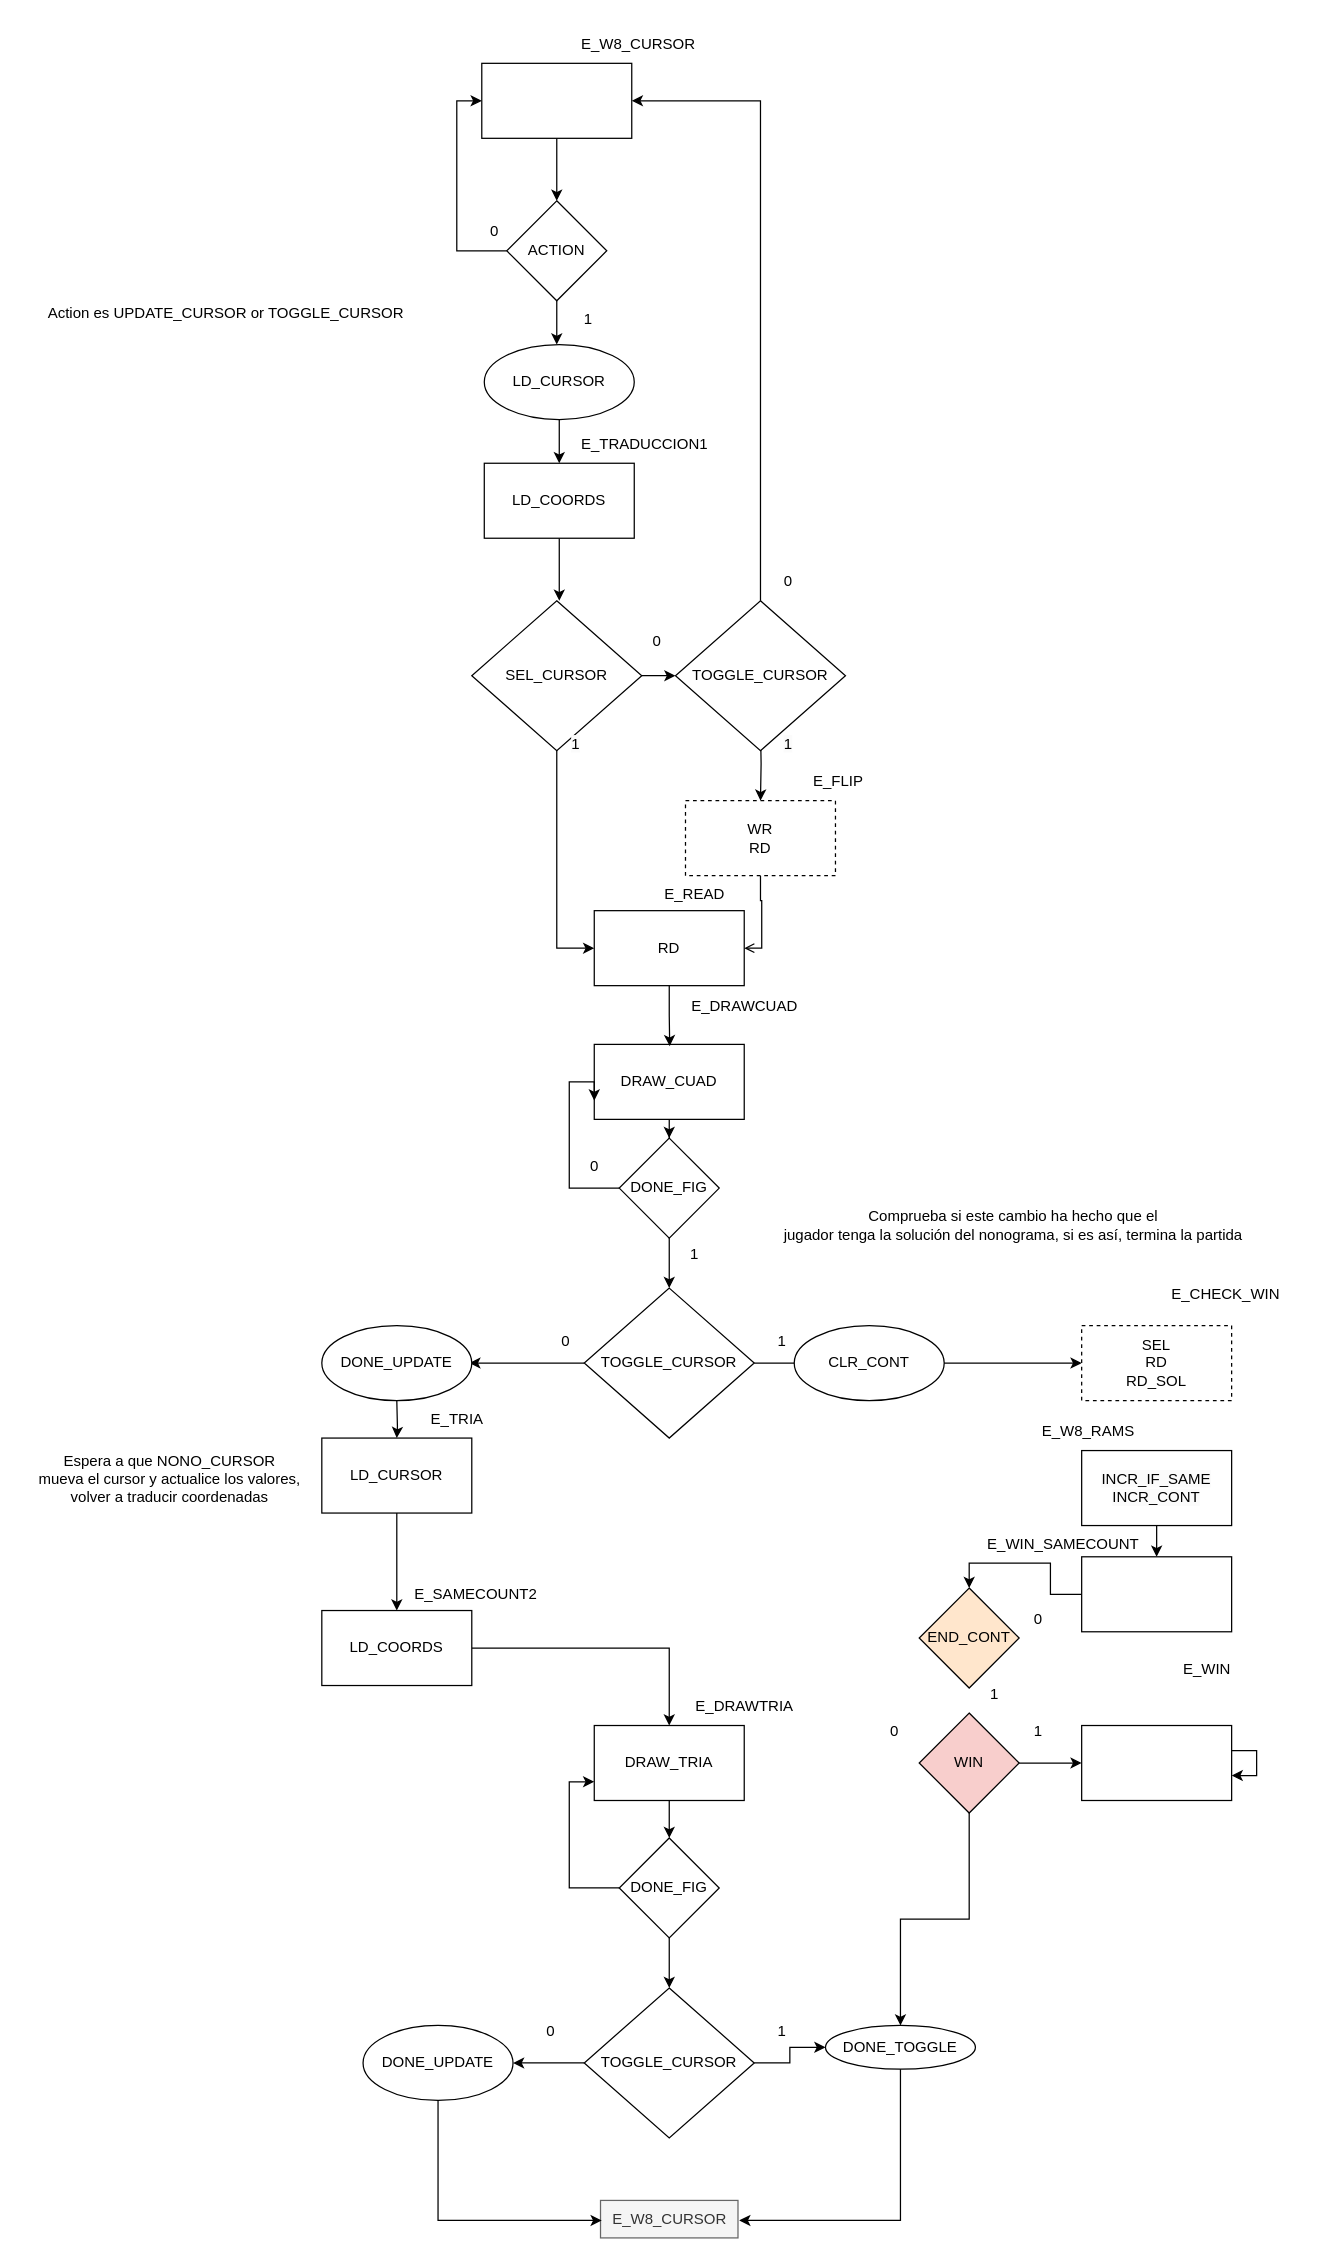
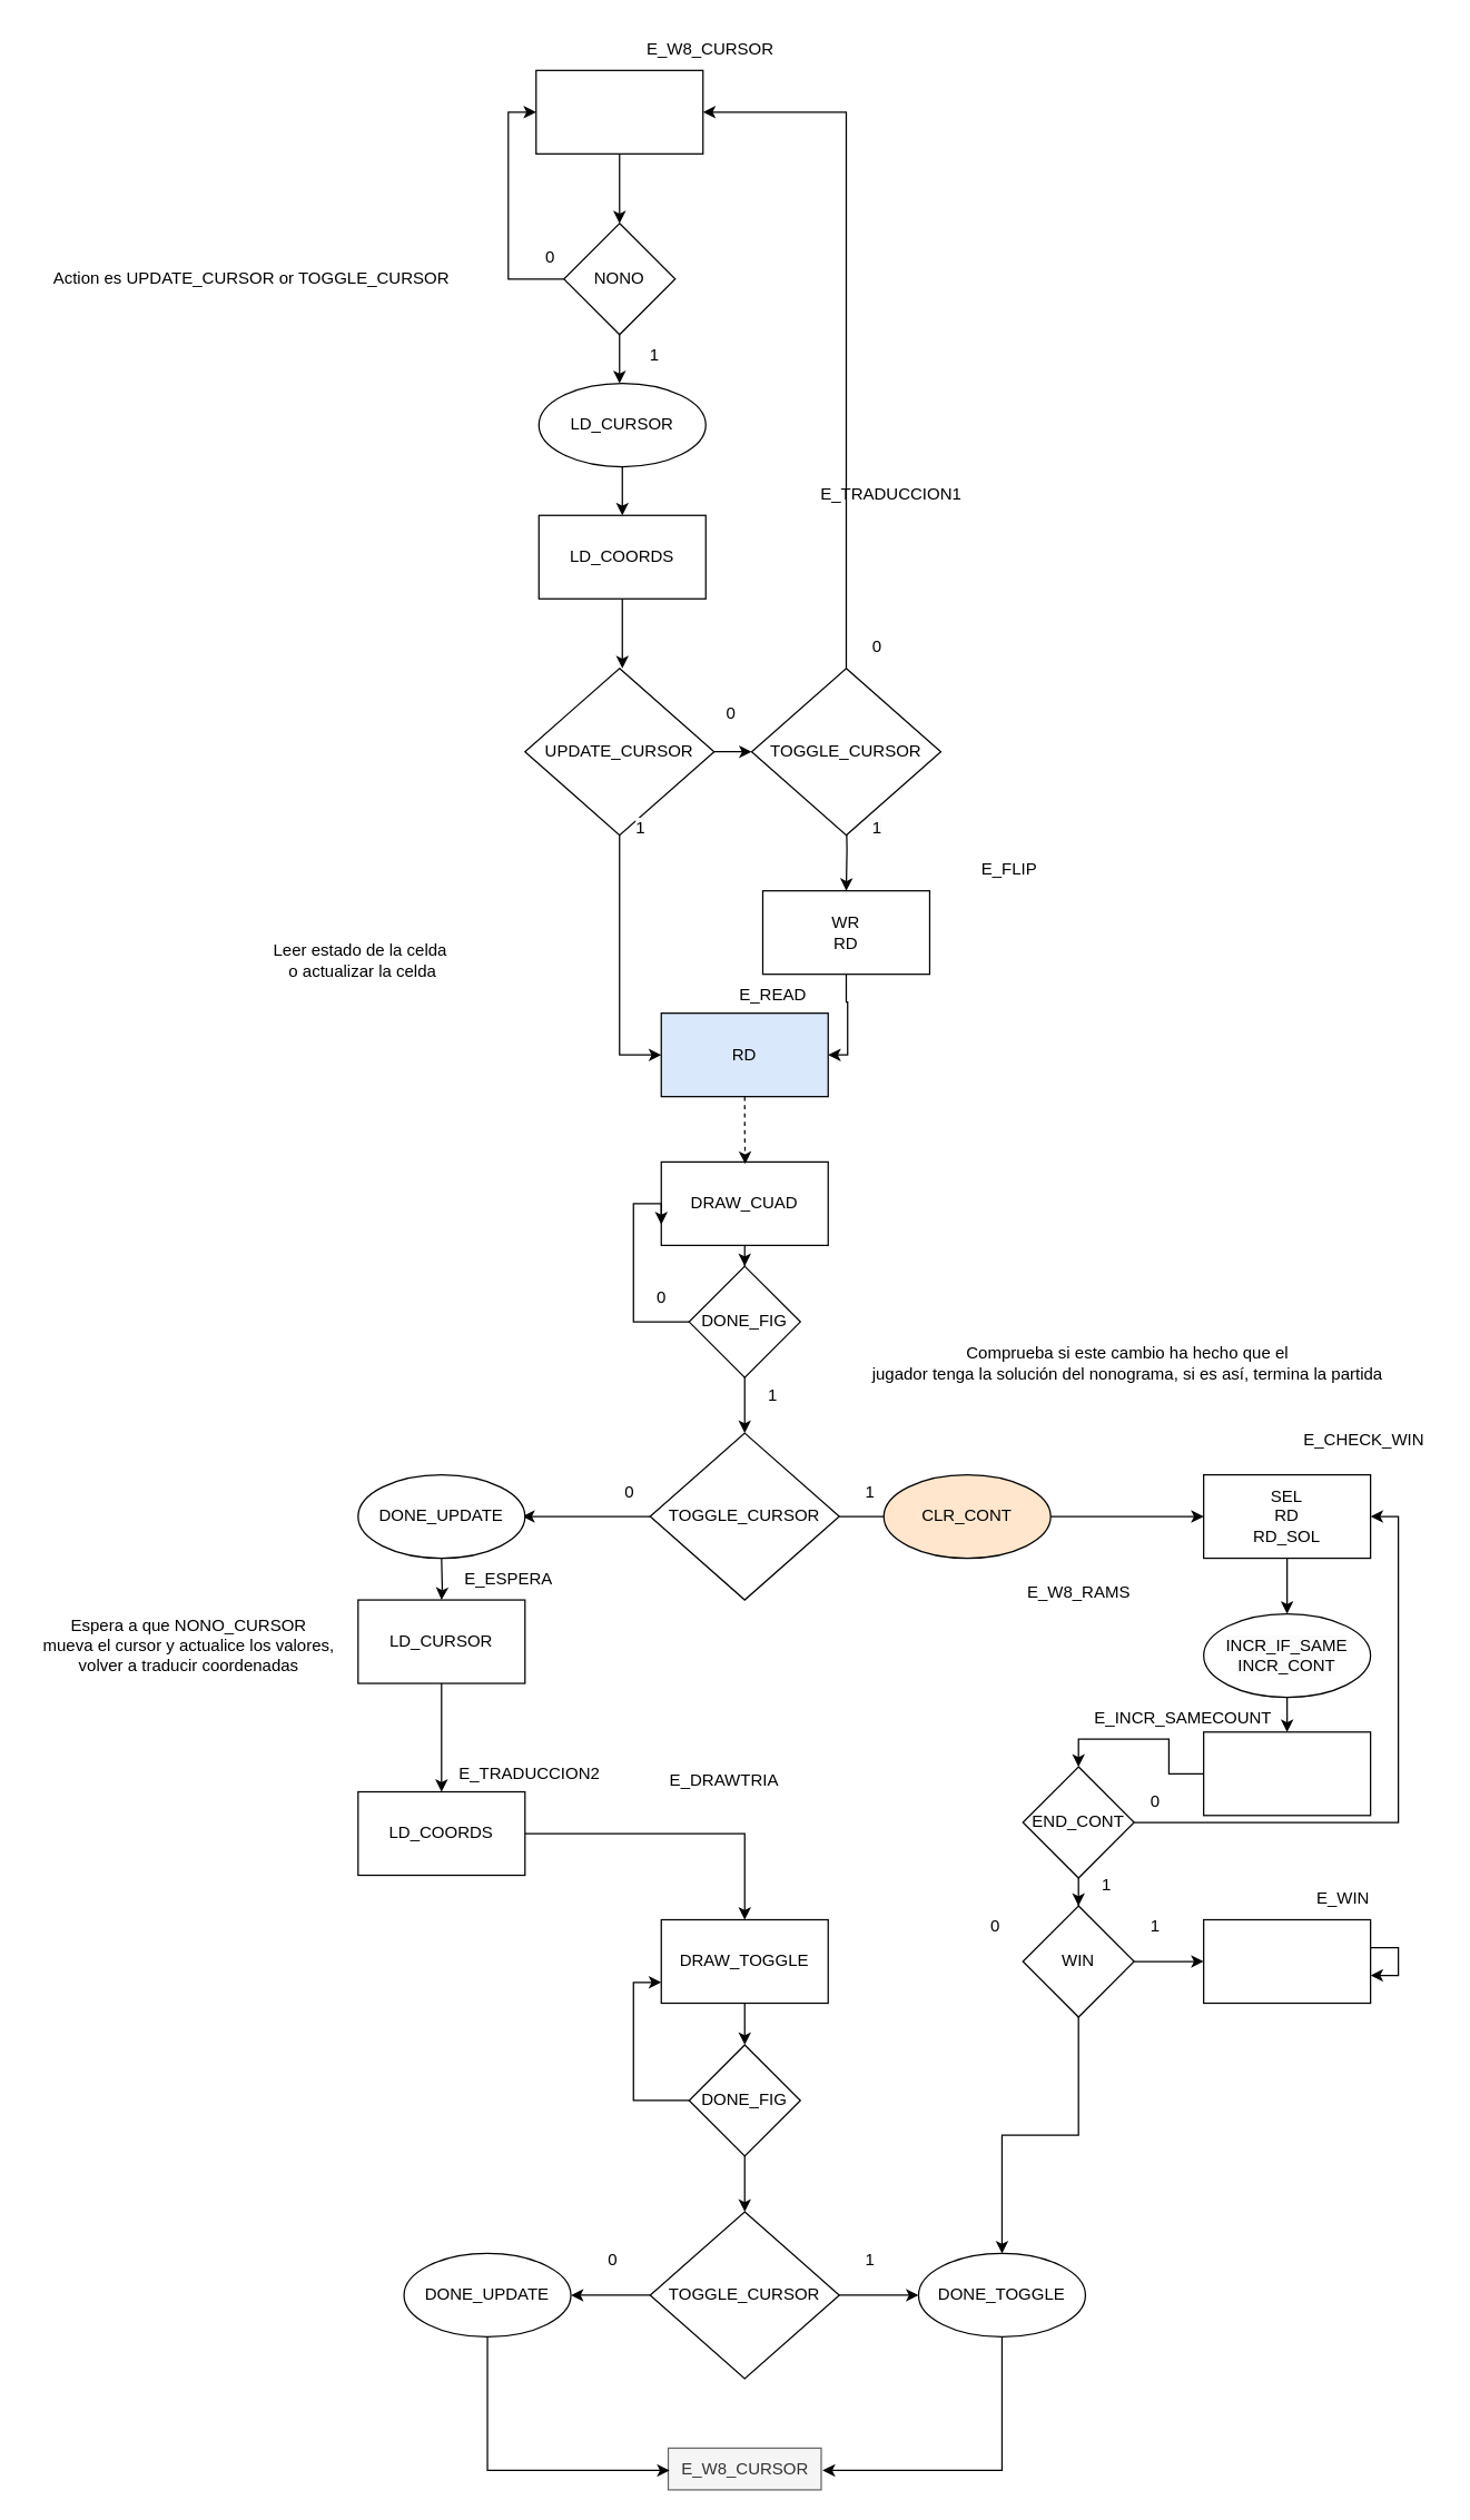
- <mxCell id="7" value="ACTION" style="rhombus;whiteSpace=wrap;html=1;" parent="1" vertex="1"><mxGeometry x="405" y="160" width="80" height="80" as="geometry" /></mxCell>
+ <mxCell id="7" value="NONO" style="rhombus;whiteSpace=wrap;html=1;" parent="1" vertex="1"><mxGeometry x="405" y="160" width="80" height="80" as="geometry" /></mxCell>
- <mxCell id="8" value="Action es UPDATE_CURSOR or TOGGLE_CURSOR" style="text;html=1;align=center;verticalAlign=middle;resizable=0;points=[];autosize=1;strokeColor=none;fillColor=none;" parent="1" vertex="1"><mxGeometry x="25" y="235" width="310" height="30" as="geometry" /></mxCell>
+ <mxCell id="8" value="Action es UPDATE_CURSOR or TOGGLE_CURSOR" style="text;html=1;align=center;verticalAlign=middle;resizable=0;points=[];autosize=1;strokeColor=none;fillColor=none;" parent="1" vertex="1"><mxGeometry x="25" y="185" width="310" height="30" as="geometry" /></mxCell>
- <mxCell id="15" value="E_TRADUCCION1" style="text;html=1;align=center;verticalAlign=middle;resizable=0;points=[];autosize=1;strokeColor=none;fillColor=none;" parent="1" vertex="1"><mxGeometry x="455" y="340" width="120" height="30" as="geometry" /></mxCell>
+ <mxCell id="15" value="E_TRADUCCION1" style="text;html=1;align=center;verticalAlign=middle;resizable=0;points=[];autosize=1;strokeColor=none;fillColor=none;" parent="1" vertex="1"><mxGeometry x="580" y="340" width="120" height="30" as="geometry" /></mxCell>
- <mxCell id="18" value="SEL_CURSOR" style="rhombus;whiteSpace=wrap;html=1;" parent="1" vertex="1"><mxGeometry x="377" y="480" width="136" height="120" as="geometry" /></mxCell>
+ <mxCell id="18" value="UPDATE_CURSOR" style="rhombus;whiteSpace=wrap;html=1;" parent="1" vertex="1"><mxGeometry x="377" y="480" width="136" height="120" as="geometry" /></mxCell>
- <mxCell id="23" value="E_FLIP" style="text;html=1;align=center;verticalAlign=middle;resizable=0;points=[];autosize=1;strokeColor=none;fillColor=none;" parent="1" vertex="1"><mxGeometry x="640" y="610" width="60" height="30" as="geometry" /></mxCell>
+ <mxCell id="23" value="E_FLIP" style="text;html=1;align=center;verticalAlign=middle;resizable=0;points=[];autosize=1;strokeColor=none;fillColor=none;" parent="1" vertex="1"><mxGeometry x="695" y="610" width="60" height="30" as="geometry" /></mxCell>
- <mxCell id="22" value="WR&lt;br&gt;RD" style="whiteSpace=wrap;html=1;dashed=1;" parent="1" vertex="1"><mxGeometry x="548" y="640" width="120" height="60" as="geometry" /></mxCell>
+ <mxCell id="22" value="WR&lt;br&gt;RD" style="whiteSpace=wrap;html=1;" parent="1" vertex="1"><mxGeometry x="548" y="640" width="120" height="60" as="geometry" /></mxCell>
+ <mxCell id="66" value="Leer estado de la celda&amp;nbsp;&lt;br&gt;o actualizar la celda" style="text;html=1;align=center;verticalAlign=middle;resizable=0;points=[];autosize=1;strokeColor=none;fillColor=none;" parent="1" vertex="1"><mxGeometry x="185" y="670" width="150" height="40" as="geometry" /></mxCell>
- <mxCell id="91" value="RD" style="whiteSpace=wrap;html=1;" vertex="1" parent="1"><mxGeometry x="475" y="728" width="120" height="60" as="geometry" /></mxCell>
+ <mxCell id="91" value="RD" style="whiteSpace=wrap;html=1;fillColor=#dae8fc;" vertex="1" parent="1"><mxGeometry x="475" y="728" width="120" height="60" as="geometry" /></mxCell>
- <mxCell id="92" style="edgeStyle=orthogonalEdgeStyle;rounded=0;orthogonalLoop=1;jettySize=auto;html=1;entryX=1;entryY=0.5;entryDx=0;entryDy=0;endArrow=open;" edge="1" parent="1" source="22" target="91"><mxGeometry relative="1" as="geometry"><mxPoint x="605" y="760" as="targetPoint" /><Array as="points"><mxPoint x="608" y="720" /><mxPoint x="609" y="720" /><mxPoint x="609" y="758" /></Array></mxGeometry></mxCell>
+ <mxCell id="92" style="edgeStyle=orthogonalEdgeStyle;rounded=0;orthogonalLoop=1;jettySize=auto;html=1;entryX=1;entryY=0.5;entryDx=0;entryDy=0;" edge="1" parent="1" source="22" target="91"><mxGeometry relative="1" as="geometry"><mxPoint x="605" y="760" as="targetPoint" /><Array as="points"><mxPoint x="608" y="720" /><mxPoint x="609" y="720" /><mxPoint x="609" y="758" /></Array></mxGeometry></mxCell>
- <mxCell id="26" value="E_DRAWCUAD" style="text;html=1;align=center;verticalAlign=middle;resizable=0;points=[];autosize=1;strokeColor=none;fillColor=none;" parent="1" vertex="1"><mxGeometry x="540" y="790" width="110" height="30" as="geometry" /></mxCell>
- <mxCell id="93" style="edgeStyle=orthogonalEdgeStyle;rounded=0;orthogonalLoop=1;jettySize=auto;html=1;entryX=0.503;entryY=0.024;entryDx=0;entryDy=0;entryPerimeter=0;" edge="1" parent="1" source="91" target="25"><mxGeometry relative="1" as="geometry" /></mxCell>
+ <mxCell id="93" style="edgeStyle=orthogonalEdgeStyle;rounded=0;orthogonalLoop=1;jettySize=auto;html=1;entryX=0.503;entryY=0.024;entryDx=0;entryDy=0;entryPerimeter=0;dashed=1;" edge="1" parent="1" source="91" target="25"><mxGeometry relative="1" as="geometry" /></mxCell>
- <mxCell id="74" value="CLR_CONT" style="ellipse;whiteSpace=wrap;html=1;" parent="1" vertex="1"><mxGeometry x="635" y="1060" width="120" height="60" as="geometry" /></mxCell>
+ <mxCell id="74" value="CLR_CONT" style="ellipse;whiteSpace=wrap;html=1;fillColor=#ffe6cc;" parent="1" vertex="1"><mxGeometry x="635" y="1060" width="120" height="60" as="geometry" /></mxCell>
- <mxCell id="69" value="SEL&lt;br&gt;RD&lt;br&gt;RD_SOL" style="whiteSpace=wrap;html=1;dashed=1;" parent="1" vertex="1"><mxGeometry x="865" y="1060" width="120" height="60" as="geometry" /></mxCell>
+ <mxCell id="69" value="SEL&lt;br&gt;RD&lt;br&gt;RD_SOL" style="whiteSpace=wrap;html=1;" parent="1" vertex="1"><mxGeometry x="865" y="1060" width="120" height="60" as="geometry" /></mxCell>
- <mxCell id="39" value="E_TRIA" style="text;html=1;align=center;verticalAlign=middle;resizable=0;points=[];autosize=1;strokeColor=none;fillColor=none;" parent="1" vertex="1"><mxGeometry x="320" y="1120" width="90" height="30" as="geometry" /></mxCell>
+ <mxCell id="39" value="E_ESPERA" style="text;html=1;align=center;verticalAlign=middle;resizable=0;points=[];autosize=1;strokeColor=none;fillColor=none;" parent="1" vertex="1"><mxGeometry x="320" y="1120" width="90" height="30" as="geometry" /></mxCell>
+ <mxCell id="68" style="edgeStyle=orthogonalEdgeStyle;rounded=0;orthogonalLoop=1;jettySize=auto;html=1;" parent="1" source="69" target="76" edge="1"><mxGeometry relative="1" as="geometry" /></mxCell>
- <mxCell id="89" value="E_W8_RAMS" style="text;html=1;align=center;verticalAlign=middle;resizable=0;points=[];autosize=1;strokeColor=none;fillColor=none;" parent="1" vertex="1"><mxGeometry x="820" y="1130" width="100" height="30" as="geometry" /></mxCell>
+ <mxCell id="89" value="E_W8_RAMS" style="text;html=1;align=center;verticalAlign=middle;resizable=0;points=[];autosize=1;strokeColor=none;fillColor=none;" parent="1" vertex="1"><mxGeometry x="725" y="1130" width="100" height="30" as="geometry" /></mxCell>
- <mxCell id="76" value="&lt;span style=&quot;color: rgb(0, 0, 0); font-family: Helvetica; font-size: 12px; font-style: normal; font-variant-ligatures: normal; font-variant-caps: normal; font-weight: 400; letter-spacing: normal; orphans: 2; text-align: center; text-indent: 0px; text-transform: none; widows: 2; word-spacing: 0px; -webkit-text-stroke-width: 0px; background-color: rgb(251, 251, 251); text-decoration-thickness: initial; text-decoration-style: initial; text-decoration-color: initial; float: none; display: inline !important;&quot;&gt;INCR_IF_SAME&lt;br&gt;INCR_CONT&lt;br&gt;&lt;/span&gt;" style="whiteSpace=wrap;html=1;" parent="1" vertex="1"><mxGeometry x="865" y="1160" width="120" height="60" as="geometry" /></mxCell>
+ <mxCell id="76" value="&lt;span style=&quot;color: rgb(0, 0, 0); font-family: Helvetica; font-size: 12px; font-style: normal; font-variant-ligatures: normal; font-variant-caps: normal; font-weight: 400; letter-spacing: normal; orphans: 2; text-align: center; text-indent: 0px; text-transform: none; widows: 2; word-spacing: 0px; -webkit-text-stroke-width: 0px; background-color: rgb(251, 251, 251); text-decoration-thickness: initial; text-decoration-style: initial; text-decoration-color: initial; float: none; display: inline !important;&quot;&gt;INCR_IF_SAME&lt;br&gt;INCR_CONT&lt;br&gt;&lt;/span&gt;" style="ellipse;whiteSpace=wrap;html=1;" parent="1" vertex="1"><mxGeometry x="865" y="1160" width="120" height="60" as="geometry" /></mxCell>
- <mxCell id="90" value="E_WIN_SAMECOUNT" style="text;html=1;align=center;verticalAlign=middle;resizable=0;points=[];autosize=1;strokeColor=none;fillColor=none;" parent="1" vertex="1"><mxGeometry x="775" y="1220" width="150" height="30" as="geometry" /></mxCell>
+ <mxCell id="90" value="E_INCR_SAMECOUNT" style="text;html=1;align=center;verticalAlign=middle;resizable=0;points=[];autosize=1;strokeColor=none;fillColor=none;" parent="1" vertex="1"><mxGeometry x="775" y="1220" width="150" height="30" as="geometry" /></mxCell>
- <mxCell id="42" value="E_SAMECOUNT2" style="text;html=1;align=center;verticalAlign=middle;resizable=0;points=[];autosize=1;strokeColor=none;fillColor=none;" parent="1" vertex="1"><mxGeometry x="320" y="1260" width="120" height="30" as="geometry" /></mxCell>
+ <mxCell id="42" value="E_TRADUCCION2" style="text;html=1;align=center;verticalAlign=middle;resizable=0;points=[];autosize=1;strokeColor=none;fillColor=none;" parent="1" vertex="1"><mxGeometry x="320" y="1260" width="120" height="30" as="geometry" /></mxCell>
+ <mxCell id="77" style="edgeStyle=orthogonalEdgeStyle;rounded=0;orthogonalLoop=1;jettySize=auto;html=1;entryX=1;entryY=0.5;entryDx=0;entryDy=0;" parent="1" source="79" target="69" edge="1"><mxGeometry relative="1" as="geometry"><Array as="points"><mxPoint x="1005" y="1310" /><mxPoint x="1005" y="1090" /></Array></mxGeometry></mxCell>
- <mxCell id="79" value="END_CONT" style="rhombus;whiteSpace=wrap;html=1;fillColor=#ffe6cc;" parent="1" vertex="1"><mxGeometry x="735" y="1270" width="80" height="80" as="geometry" /></mxCell>
+ <mxCell id="79" value="END_CONT" style="rhombus;whiteSpace=wrap;html=1;" parent="1" vertex="1"><mxGeometry x="735" y="1270" width="80" height="80" as="geometry" /></mxCell>
- <mxCell id="84" value="E_WIN" style="text;html=1;align=center;verticalAlign=middle;resizable=0;points=[];autosize=1;strokeColor=none;fillColor=none;" parent="1" vertex="1"><mxGeometry x="935" y="1320" width="60" height="30" as="geometry" /></mxCell>
+ <mxCell id="84" value="E_WIN" style="text;html=1;align=center;verticalAlign=middle;resizable=0;points=[];autosize=1;strokeColor=none;fillColor=none;" parent="1" vertex="1"><mxGeometry x="935" y="1350" width="60" height="30" as="geometry" /></mxCell>
+ <mxCell id="78" style="edgeStyle=orthogonalEdgeStyle;rounded=0;orthogonalLoop=1;jettySize=auto;html=1;" parent="1" source="79" target="73" edge="1"><mxGeometry relative="1" as="geometry" /></mxCell>
- <mxCell id="51" value="E_DRAWTRIA" style="text;html=1;align=center;verticalAlign=middle;resizable=0;points=[];autosize=1;strokeColor=none;fillColor=none;" parent="1" vertex="1"><mxGeometry x="545" y="1350" width="100" height="30" as="geometry" /></mxCell>
+ <mxCell id="51" value="E_DRAWTRIA" style="text;html=1;align=center;verticalAlign=middle;resizable=0;points=[];autosize=1;strokeColor=none;fillColor=none;" parent="1" vertex="1"><mxGeometry x="470" y="1265" width="100" height="30" as="geometry" /></mxCell>
- <mxCell id="50" value="DRAW_TRIA" style="whiteSpace=wrap;html=1;" parent="1" vertex="1"><mxGeometry x="475" y="1380" width="120" height="60" as="geometry" /></mxCell>
+ <mxCell id="50" value="DRAW_TOGGLE" style="whiteSpace=wrap;html=1;" parent="1" vertex="1"><mxGeometry x="475" y="1380" width="120" height="60" as="geometry" /></mxCell>
- <mxCell id="73" value="WIN" style="rhombus;whiteSpace=wrap;html=1;fillColor=#f8cecc;" parent="1" vertex="1"><mxGeometry x="735" y="1370" width="80" height="80" as="geometry" /></mxCell>
+ <mxCell id="73" value="WIN" style="rhombus;whiteSpace=wrap;html=1;" parent="1" vertex="1"><mxGeometry x="735" y="1370" width="80" height="80" as="geometry" /></mxCell>
- <mxCell id="58" value="DONE_TOGGLE" style="ellipse;whiteSpace=wrap;html=1;" parent="1" vertex="1"><mxGeometry x="660" y="1620" width="120" height="35" as="geometry" /></mxCell>
+ <mxCell id="58" value="DONE_TOGGLE" style="ellipse;whiteSpace=wrap;html=1;" parent="1" vertex="1"><mxGeometry x="660" y="1620" width="120" height="60" as="geometry" /></mxCell>
